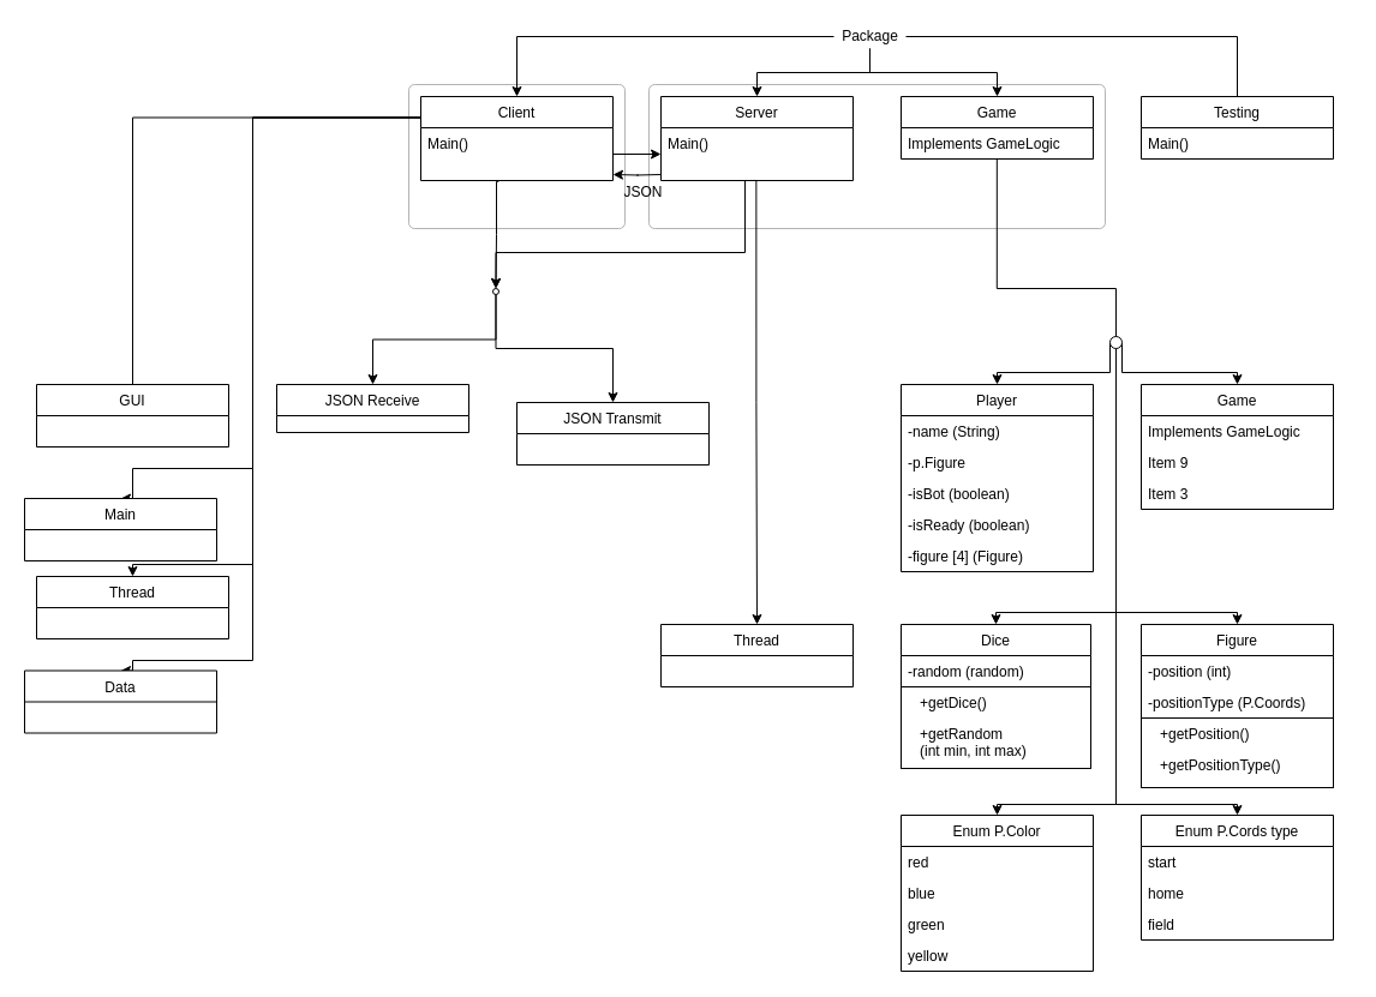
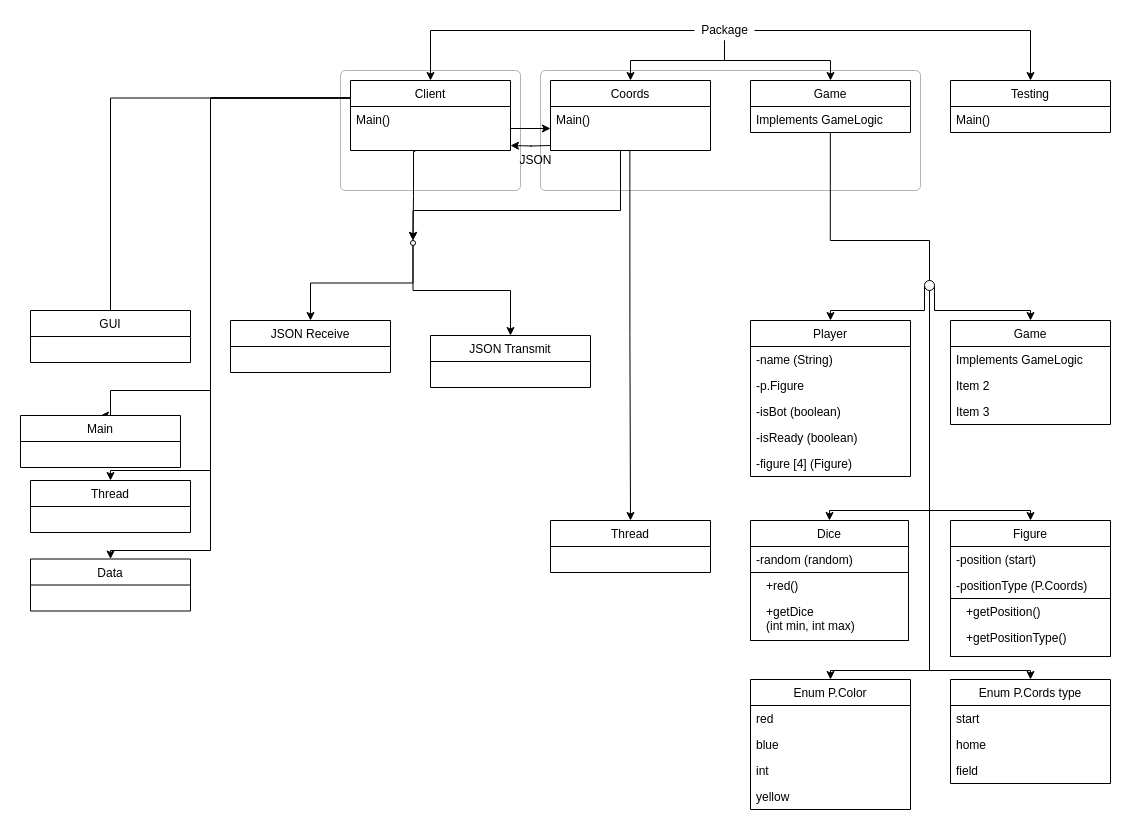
- <mxCell id="20" style="edgeStyle=orthogonalEdgeStyle;rounded=0;orthogonalLoop=1;jettySize=auto;html=1;entryX=0.5;entryY=0;entryDx=0;entryDy=0;endArrow=none;" edge="1" parent="1" source="21" target="15"><mxGeometry relative="1" as="geometry" /></mxCell>
+ <mxCell id="20" style="edgeStyle=orthogonalEdgeStyle;rounded=0;orthogonalLoop=1;jettySize=auto;html=1;entryX=0.5;entryY=0;entryDx=0;entryDy=0;" edge="1" parent="1" source="21" target="15"><mxGeometry relative="1" as="geometry" /></mxCell>
- <mxCell id="11" value="Server" style="swimlane;fontStyle=0;childLayout=stackLayout;horizontal=1;startSize=26;horizontalStack=0;resizeParent=1;resizeParentMax=0;resizeLast=0;collapsible=1;marginBottom=0;" vertex="1" parent="1"><mxGeometry x="550" y="80" width="160" height="70" as="geometry"><mxRectangle x="240" y="80" width="70" height="26" as="alternateBounds" /></mxGeometry></mxCell>
+ <mxCell id="11" value="Coords" style="swimlane;fontStyle=0;childLayout=stackLayout;horizontal=1;startSize=26;horizontalStack=0;resizeParent=1;resizeParentMax=0;resizeLast=0;collapsible=1;marginBottom=0;" vertex="1" parent="1"><mxGeometry x="550" y="80" width="160" height="70" as="geometry"><mxRectangle x="240" y="80" width="70" height="26" as="alternateBounds" /></mxGeometry></mxCell>
- <mxCell id="66" value="JSON Receive" style="swimlane;fontStyle=0;childLayout=stackLayout;horizontal=1;startSize=26;horizontalStack=0;resizeParent=1;resizeParentMax=0;resizeLast=0;collapsible=1;marginBottom=0;" vertex="1" parent="1"><mxGeometry x="230" y="320" width="160" height="40" as="geometry" /></mxCell>
+ <mxCell id="66" value="JSON Receive" style="swimlane;fontStyle=0;childLayout=stackLayout;horizontal=1;startSize=26;horizontalStack=0;resizeParent=1;resizeParentMax=0;resizeLast=0;collapsible=1;marginBottom=0;" vertex="1" parent="1"><mxGeometry x="230" y="320" width="160" height="52" as="geometry" /></mxCell>
- <mxCell id="71" value="GUI" style="swimlane;fontStyle=0;childLayout=stackLayout;horizontal=1;startSize=26;horizontalStack=0;resizeParent=1;resizeParentMax=0;resizeLast=0;collapsible=1;marginBottom=0;" vertex="1" parent="1"><mxGeometry x="30" y="320" width="160" height="52" as="geometry" /></mxCell>
+ <mxCell id="71" value="GUI" style="swimlane;fontStyle=0;childLayout=stackLayout;horizontal=1;startSize=26;horizontalStack=0;resizeParent=1;resizeParentMax=0;resizeLast=0;collapsible=1;marginBottom=0;" vertex="1" parent="1"><mxGeometry x="30" y="310" width="160" height="52" as="geometry" /></mxCell>
- <mxCell id="26" value="Item 9" style="text;strokeColor=none;fillColor=none;align=left;verticalAlign=top;spacingLeft=4;spacingRight=4;overflow=hidden;rotatable=0;points=[[0,0.5],[1,0.5]];portConstraint=eastwest;" vertex="1" parent="24"><mxGeometry y="52" width="160" height="26" as="geometry" /></mxCell>
+ <mxCell id="26" value="Item 2" style="text;strokeColor=none;fillColor=none;align=left;verticalAlign=top;spacingLeft=4;spacingRight=4;overflow=hidden;rotatable=0;points=[[0,0.5],[1,0.5]];portConstraint=eastwest;" vertex="1" parent="24"><mxGeometry y="52" width="160" height="26" as="geometry" /></mxCell>
- <mxCell id="29" value="-position (int)" style="text;strokeColor=none;fillColor=none;align=left;verticalAlign=top;spacingLeft=4;spacingRight=4;overflow=hidden;rotatable=0;points=[[0,0.5],[1,0.5]];portConstraint=eastwest;" vertex="1" parent="28"><mxGeometry y="26" width="160" height="26" as="geometry" /></mxCell>
+ <mxCell id="29" value="-position (start)" style="text;strokeColor=none;fillColor=none;align=left;verticalAlign=top;spacingLeft=4;spacingRight=4;overflow=hidden;rotatable=0;points=[[0,0.5],[1,0.5]];portConstraint=eastwest;" vertex="1" parent="28"><mxGeometry y="26" width="160" height="26" as="geometry" /></mxCell>
- <mxCell id="74" value="Data" style="swimlane;fontStyle=0;childLayout=stackLayout;horizontal=1;startSize=26;horizontalStack=0;resizeParent=1;resizeParentMax=0;resizeLast=0;collapsible=1;marginBottom=0;" vertex="1" parent="1"><mxGeometry x="20" y="558.5" width="160" height="52" as="geometry" /></mxCell>
+ <mxCell id="74" value="Data" style="swimlane;fontStyle=0;childLayout=stackLayout;horizontal=1;startSize=26;horizontalStack=0;resizeParent=1;resizeParentMax=0;resizeLast=0;collapsible=1;marginBottom=0;" vertex="1" parent="1"><mxGeometry x="30" y="558.5" width="160" height="52" as="geometry" /></mxCell>
- <mxCell id="43" value="+getDice()" style="text;strokeColor=none;fillColor=none;align=left;verticalAlign=top;spacingLeft=4;spacingRight=4;overflow=hidden;rotatable=0;points=[[0,0.5],[1,0.5]];portConstraint=eastwest;" vertex="1" parent="42"><mxGeometry x="10" width="164" height="26" as="geometry" /></mxCell>
+ <mxCell id="43" value="+red()" style="text;strokeColor=none;fillColor=none;align=left;verticalAlign=top;spacingLeft=4;spacingRight=4;overflow=hidden;rotatable=0;points=[[0,0.5],[1,0.5]];portConstraint=eastwest;" vertex="1" parent="42"><mxGeometry x="10" width="164" height="26" as="geometry" /></mxCell>
- <mxCell id="44" value="+getRandom&#10;(int min, int max)" style="text;strokeColor=none;fillColor=none;align=left;verticalAlign=top;spacingLeft=4;spacingRight=4;overflow=hidden;rotatable=0;points=[[0,0.5],[1,0.5]];portConstraint=eastwest;" vertex="1" parent="42"><mxGeometry x="10" y="26" width="164" height="34" as="geometry" /></mxCell>
+ <mxCell id="44" value="+getDice&#10;(int min, int max)" style="text;strokeColor=none;fillColor=none;align=left;verticalAlign=top;spacingLeft=4;spacingRight=4;overflow=hidden;rotatable=0;points=[[0,0.5],[1,0.5]];portConstraint=eastwest;" vertex="1" parent="42"><mxGeometry x="10" y="26" width="164" height="34" as="geometry" /></mxCell>
- <mxCell id="48" value="green" style="text;strokeColor=none;fillColor=none;align=left;verticalAlign=top;spacingLeft=4;spacingRight=4;overflow=hidden;rotatable=0;points=[[0,0.5],[1,0.5]];portConstraint=eastwest;" vertex="1" parent="45"><mxGeometry y="78" width="160" height="26" as="geometry" /></mxCell>
+ <mxCell id="48" value="int" style="text;strokeColor=none;fillColor=none;align=left;verticalAlign=top;spacingLeft=4;spacingRight=4;overflow=hidden;rotatable=0;points=[[0,0.5],[1,0.5]];portConstraint=eastwest;" vertex="1" parent="45"><mxGeometry y="78" width="160" height="26" as="geometry" /></mxCell>
